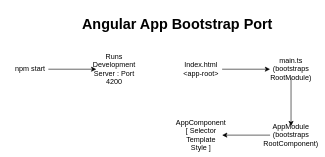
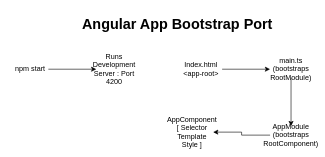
- <mxCell id="11" value="AppComponent&lt;div&gt;[ Selector&lt;/div&gt;&lt;div&gt;Template&lt;/div&gt;&lt;div&gt;Style ]&lt;/div&gt;" style="text;html=1;whiteSpace=wrap;strokeColor=none;fillColor=none;align=center;verticalAlign=middle;rounded=0;" vertex="1" parent="1"><mxGeometry x="300" y="210" width="70" height="30" as="geometry" /></mxCell>
+ <mxCell id="11" value="AppComponent&lt;div&gt;[ Selector&lt;/div&gt;&lt;div&gt;Template&lt;/div&gt;&lt;div&gt;Style ]&lt;/div&gt;" style="text;html=1;whiteSpace=wrap;strokeColor=none;fillColor=none;align=center;verticalAlign=middle;rounded=0;" vertex="1" parent="1"><mxGeometry x="285" y="205" width="70" height="30" as="geometry" /></mxCell>
